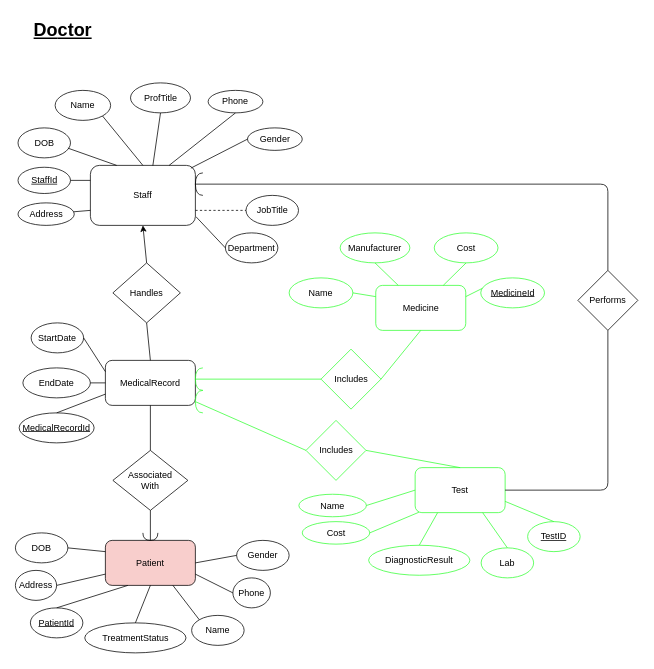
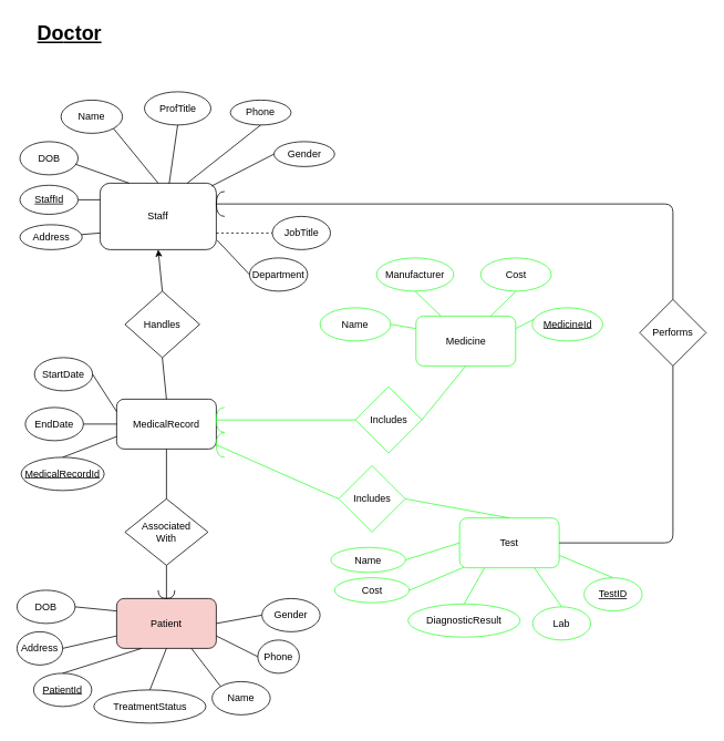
- <mxCell id="19" value="EndDate" style="ellipse;whiteSpace=wrap;html=1;rounded=1;" parent="1" vertex="1"><mxGeometry x="30" y="490" width="90" height="40" as="geometry" /></mxCell>
+ <mxCell id="19" value="EndDate" style="ellipse;whiteSpace=wrap;html=1;rounded=1;" parent="1" vertex="1"><mxGeometry x="30" y="490" width="70" height="40" as="geometry" /></mxCell>
